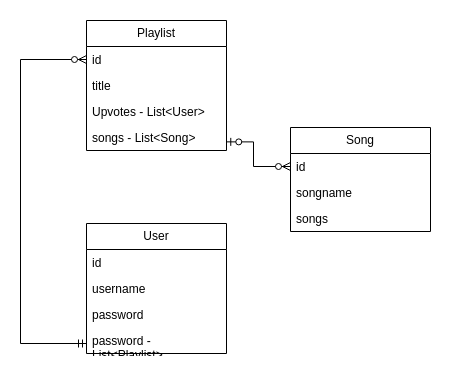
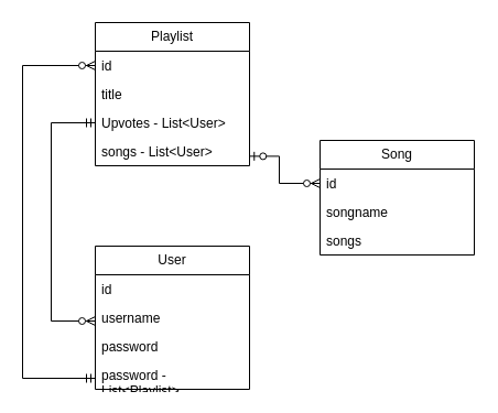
- <mxCell id="11" value="songs - List&amp;lt;Song&amp;gt;" style="text;strokeColor=none;fillColor=none;align=left;verticalAlign=top;spacingLeft=4;spacingRight=4;overflow=hidden;rotatable=0;points=[[0,0.5],[1,0.5]];portConstraint=eastwest;whiteSpace=wrap;html=1;" parent="7" vertex="1"><mxGeometry y="104" width="140" height="26" as="geometry" /></mxCell>
+ <mxCell id="11" value="songs - List&amp;lt;User&amp;gt;" style="text;strokeColor=none;fillColor=none;align=left;verticalAlign=top;spacingLeft=4;spacingRight=4;overflow=hidden;rotatable=0;points=[[0,0.5],[1,0.5]];portConstraint=eastwest;whiteSpace=wrap;html=1;" parent="7" vertex="1"><mxGeometry y="104" width="140" height="26" as="geometry" /></mxCell>
+ <mxCell id="13" value="" style="edgeStyle=orthogonalEdgeStyle;fontSize=12;html=1;endArrow=ERzeroToMany;startArrow=ERmandOne;rounded=0;exitX=0;exitY=0.5;exitDx=0;exitDy=0;" parent="1" source="10" target="4" edge="1"><mxGeometry width="100" height="100" relative="1" as="geometry"><mxPoint x="106" y="430" as="sourcePoint" /><mxPoint x="206" y="330" as="targetPoint" /><Array as="points"><mxPoint x="46" y="111" /><mxPoint x="46" y="291" /></Array></mxGeometry></mxCell>
